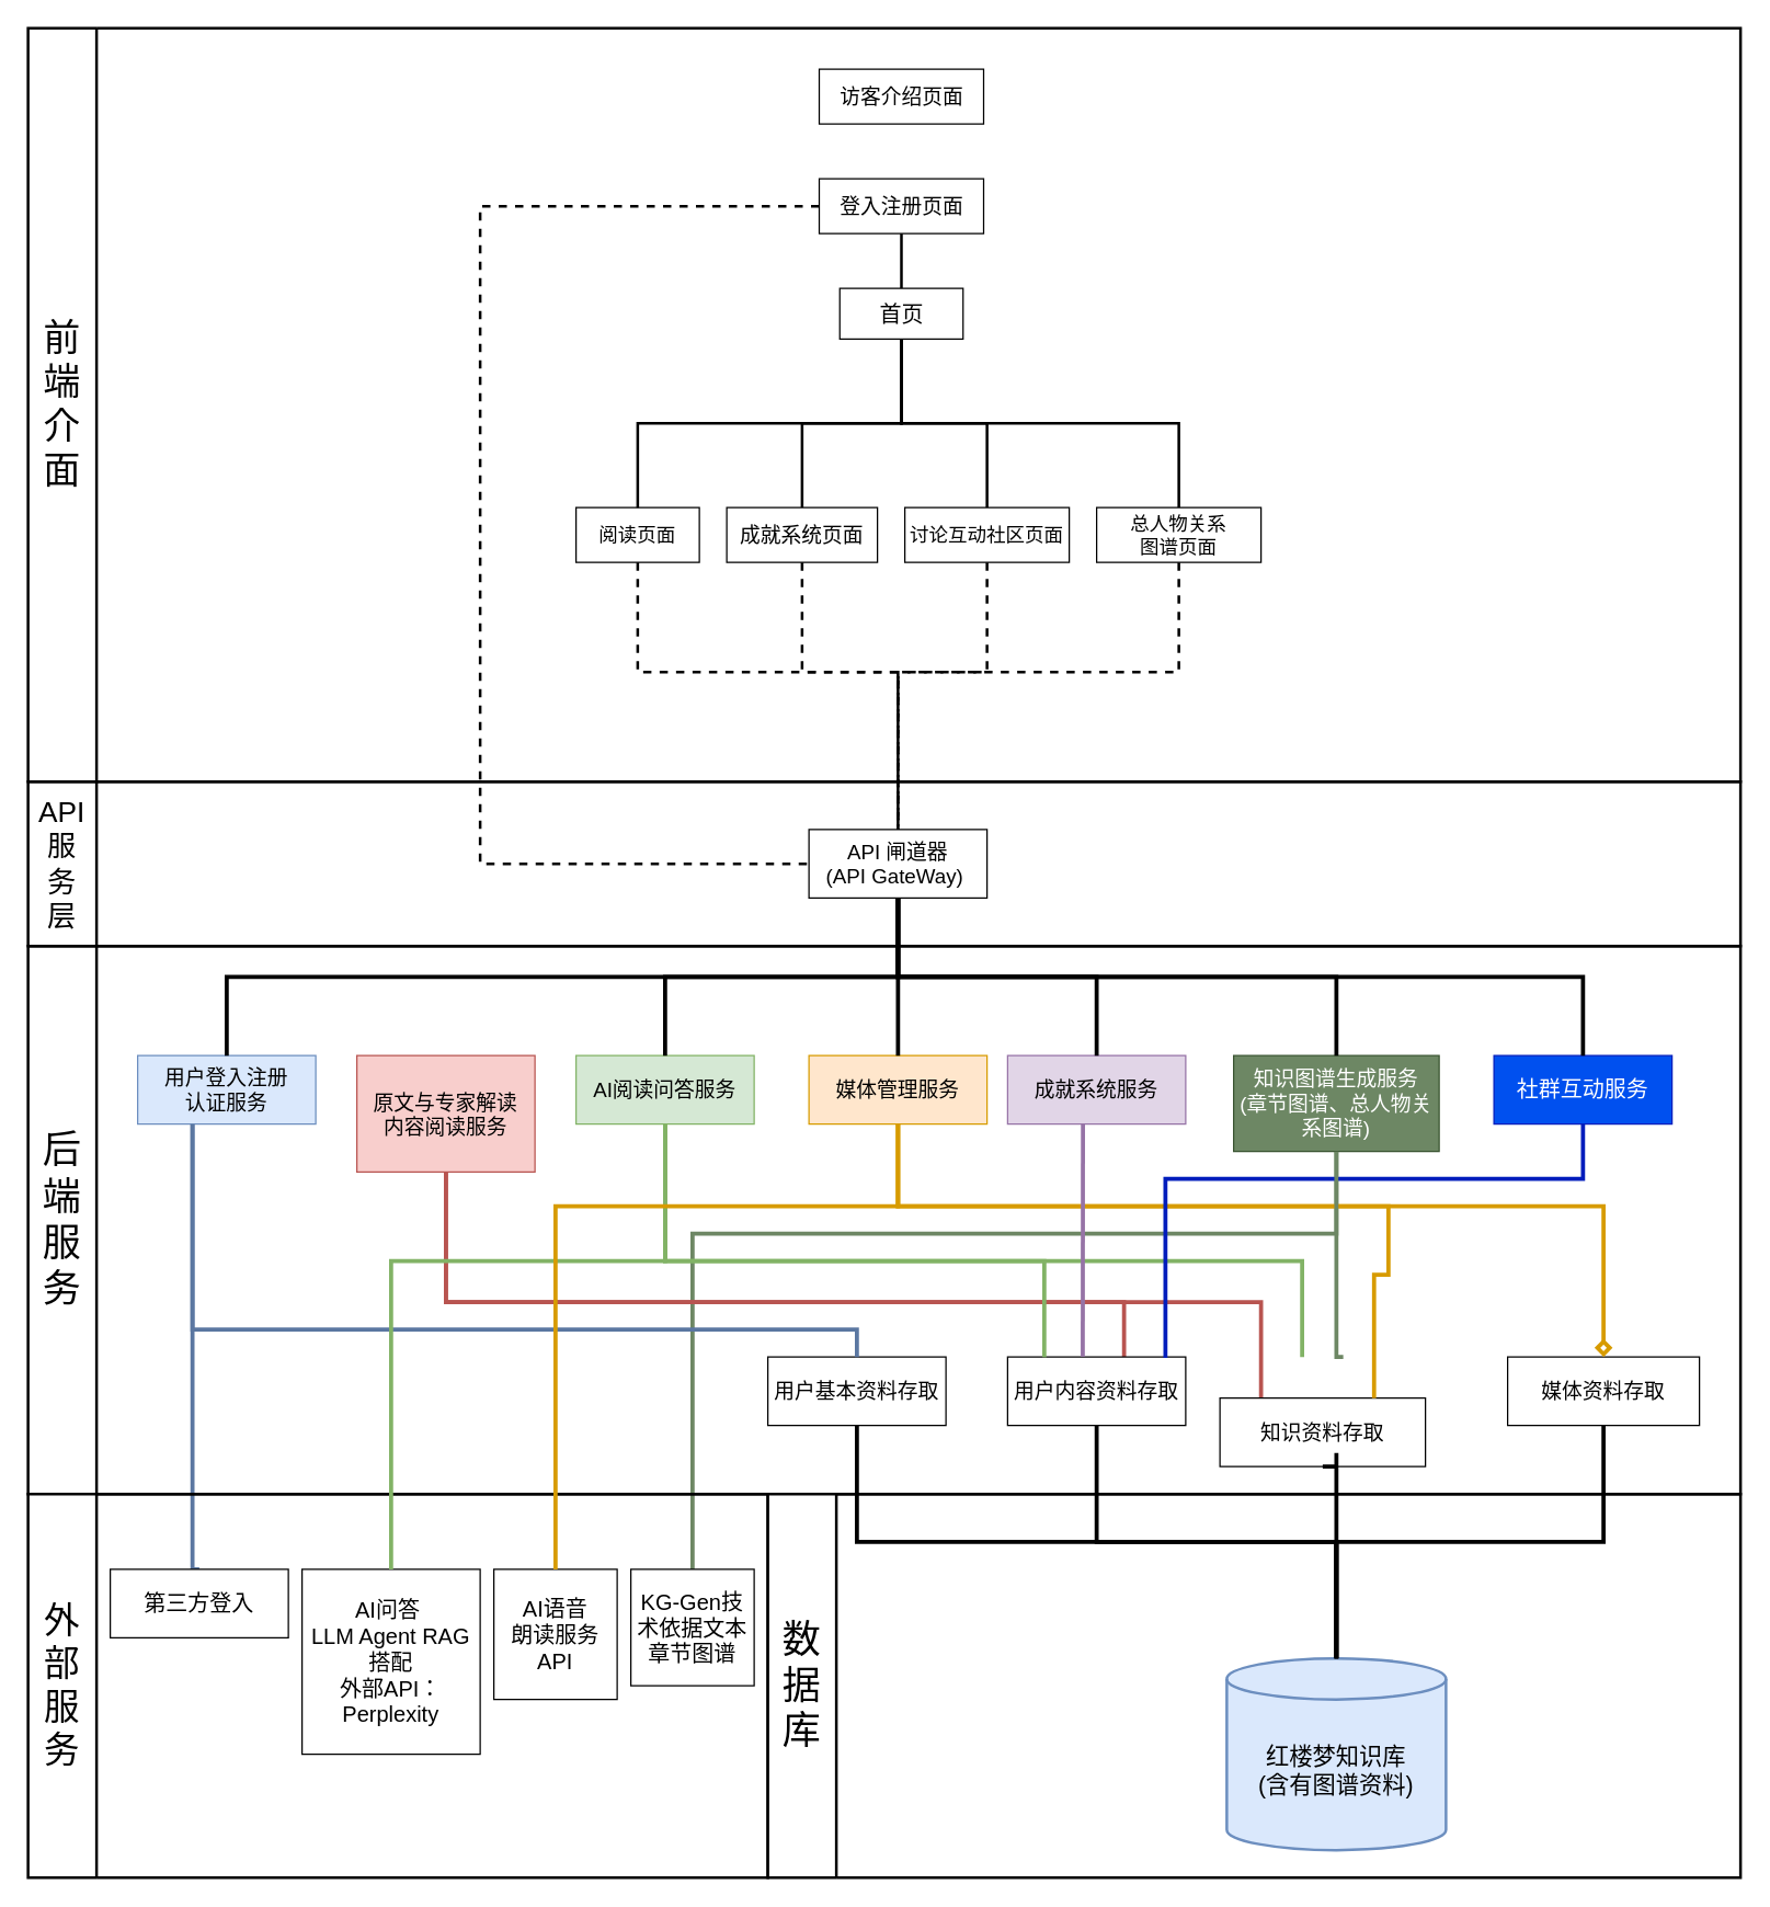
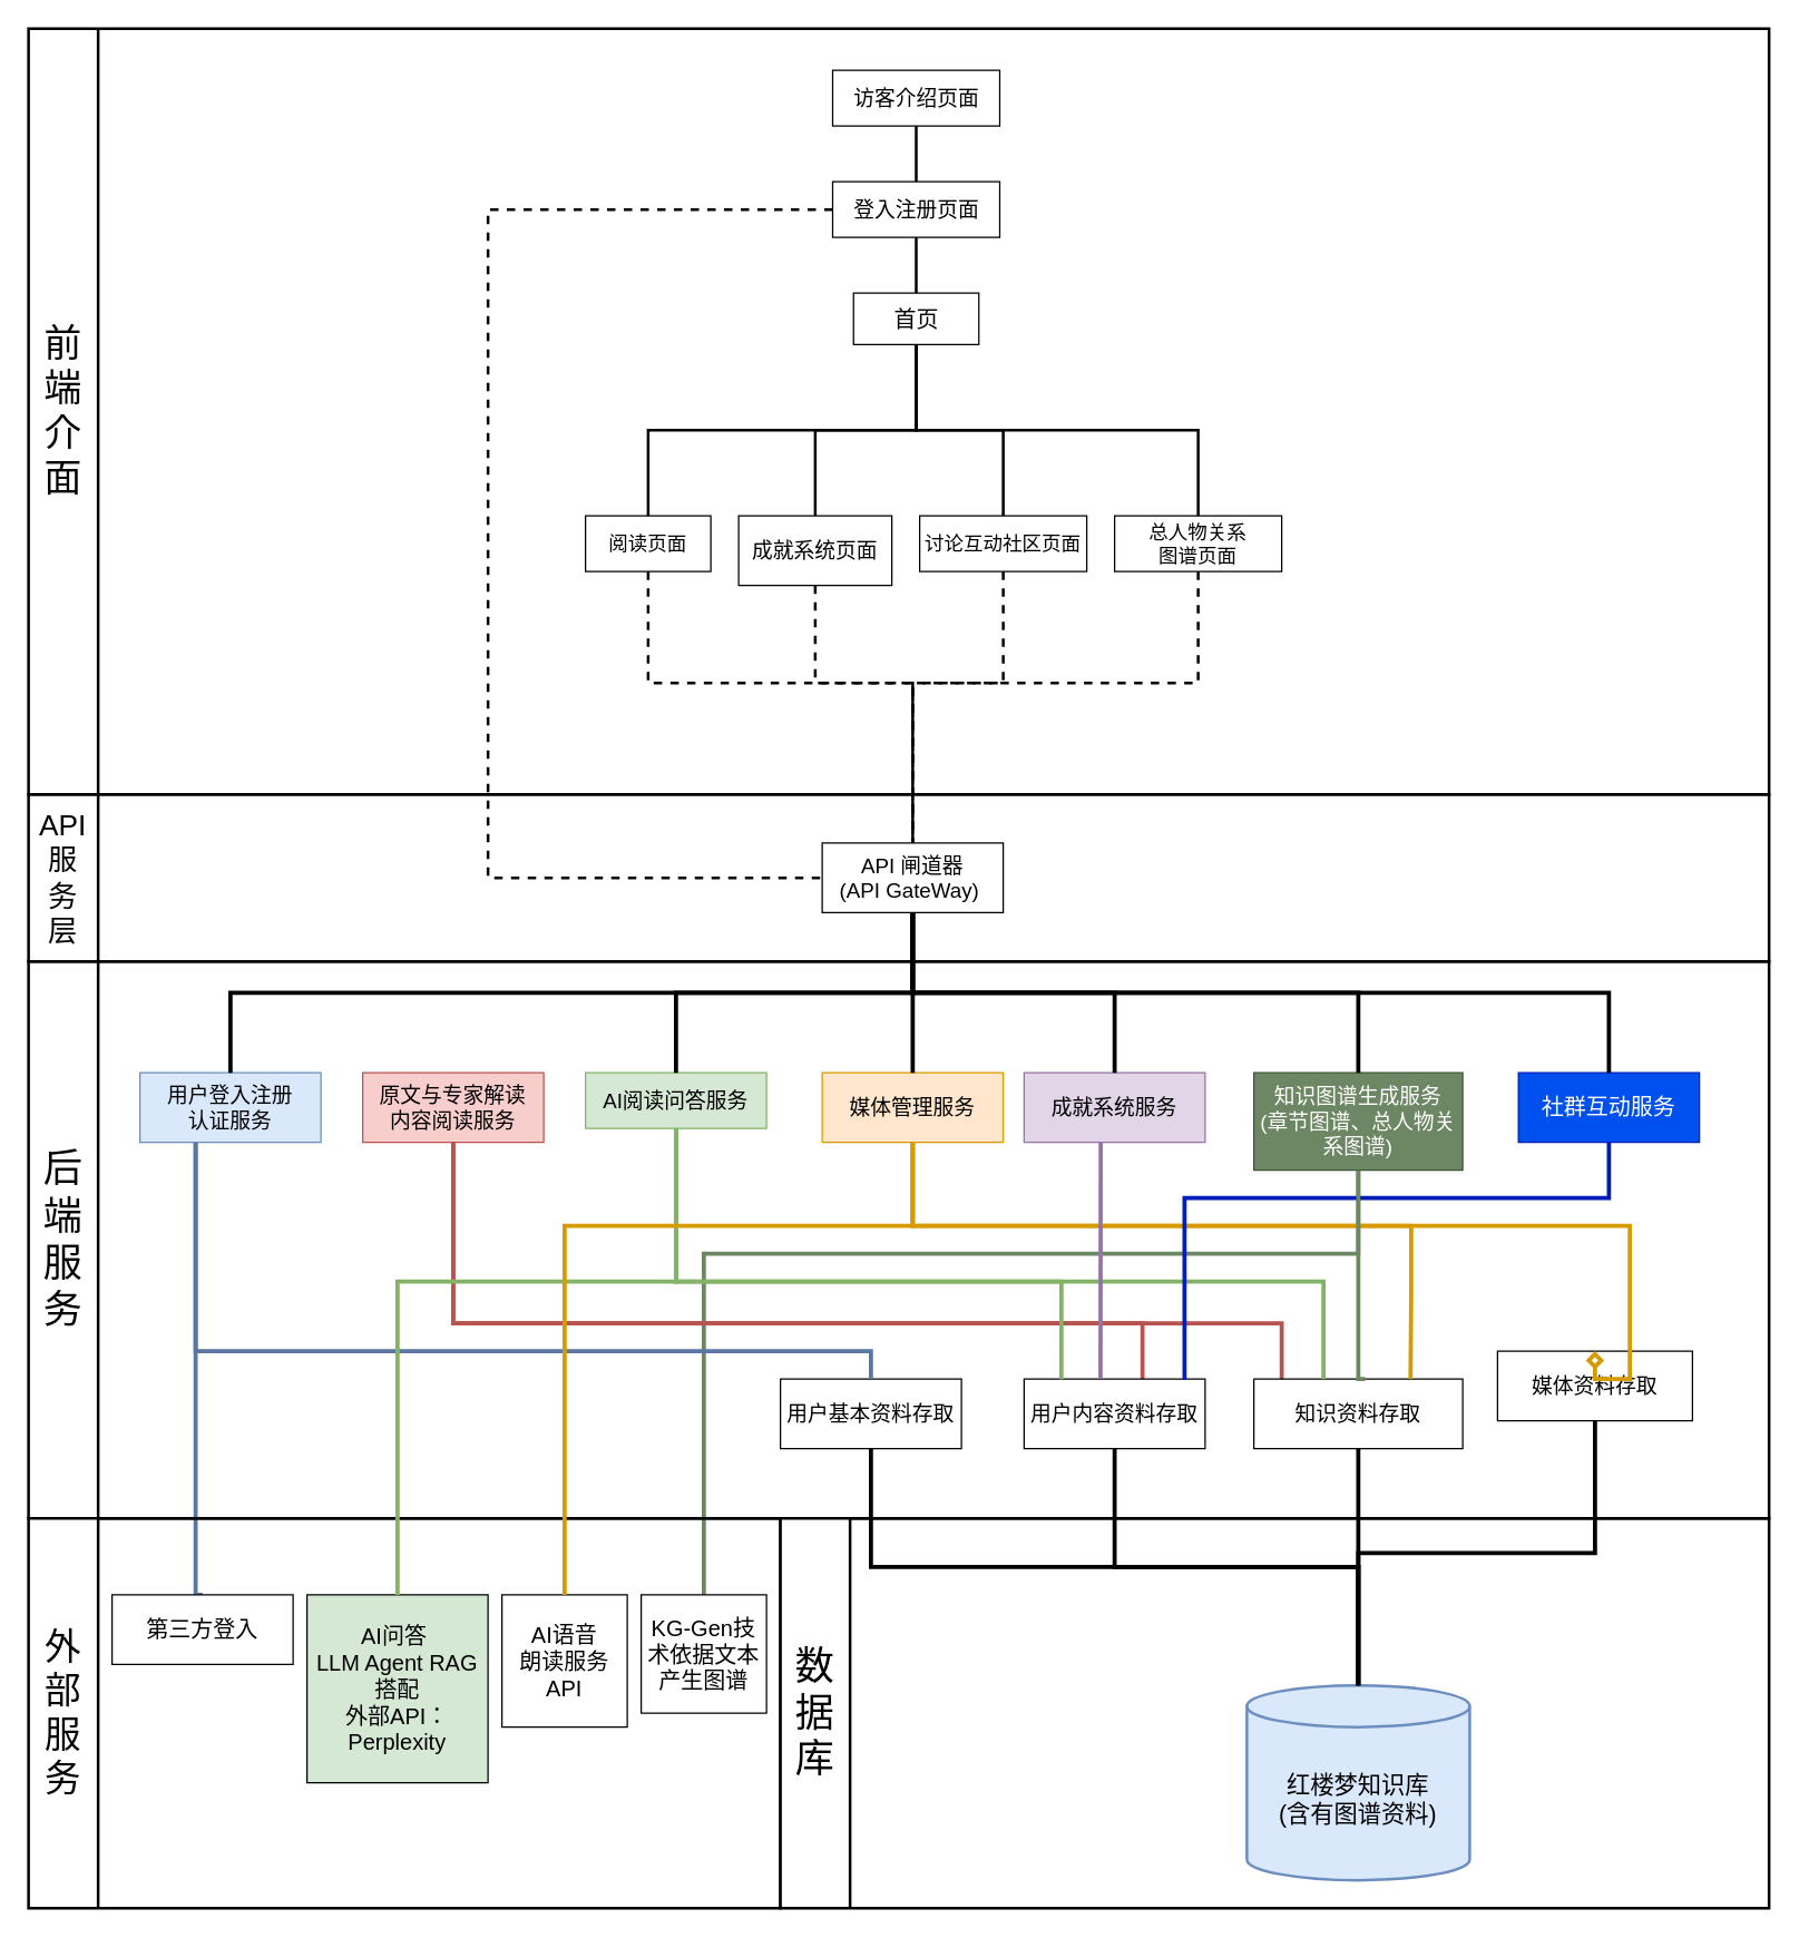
+ <mxCell id="41" style="edgeStyle=orthogonalEdgeStyle;rounded=0;orthogonalLoop=1;jettySize=auto;html=1;exitX=0.5;exitY=1;exitDx=0;exitDy=0;entryX=0.5;entryY=0;entryDx=0;entryDy=0;endArrow=none;endFill=0;strokeWidth=2;fontFamily=Helvetica;" parent="38" source="42" target="40" edge="1"><mxGeometry relative="1" as="geometry" /></mxCell>
- <mxCell id="49" value="成就系统页面" style="rounded=0;whiteSpace=wrap;html=1;fontSize=15;fontFamily=Helvetica;" parent="38" vertex="1"><mxGeometry x="510" y="350" width="110" height="40" as="geometry" /></mxCell>
+ <mxCell id="49" value="成就系统页面" style="rounded=0;whiteSpace=wrap;html=1;fontSize=15;fontFamily=Helvetica;" parent="38" vertex="1"><mxGeometry x="510" y="350" width="110" height="50" as="geometry" /></mxCell>
- <mxCell id="9" value="AI阅读问答服务" style="whiteSpace=wrap;strokeWidth=1;fontSize=15;fillColor=#d5e8d4;strokeColor=#82b366;fontFamily=Helvetica;" parent="4" vertex="1"><mxGeometry x="400" y="80" width="130" height="50" as="geometry" /></mxCell>
+ <mxCell id="9" value="AI阅读问答服务" style="whiteSpace=wrap;strokeWidth=1;fontSize=15;fillColor=#d5e8d4;strokeColor=#82b366;fontFamily=Helvetica;" parent="4" vertex="1"><mxGeometry x="400" y="80" width="130" height="40" as="geometry" /></mxCell>
- <mxCell id="8" value="&lt;span style=&quot;font-size: 15px;&quot;&gt;原文与专家解读&lt;/span&gt;&lt;br style=&quot;padding: 0px; margin: 0px; font-size: 15px;&quot;&gt;&lt;span style=&quot;font-size: 15px;&quot;&gt;内容阅读服务&lt;/span&gt;" style="rounded=0;whiteSpace=wrap;html=1;fontSize=15;fillColor=#f8cecc;strokeColor=#b85450;fontFamily=Helvetica;" parent="4" vertex="1"><mxGeometry x="240" y="80" width="130" height="85" as="geometry" /></mxCell>
+ <mxCell id="8" value="&lt;span style=&quot;font-size: 15px;&quot;&gt;原文与专家解读&lt;/span&gt;&lt;br style=&quot;padding: 0px; margin: 0px; font-size: 15px;&quot;&gt;&lt;span style=&quot;font-size: 15px;&quot;&gt;内容阅读服务&lt;/span&gt;" style="rounded=0;whiteSpace=wrap;html=1;fontSize=15;fillColor=#f8cecc;strokeColor=#b85450;fontFamily=Helvetica;" parent="4" vertex="1"><mxGeometry x="240" y="80" width="130" height="50" as="geometry" /></mxCell>
- <mxCell id="20" value="媒体资料存取" style="rounded=0;whiteSpace=wrap;html=1;fontSize=15;fontFamily=Helvetica;" parent="4" vertex="1"><mxGeometry x="1080" y="300" width="140" height="50" as="geometry" /></mxCell>
+ <mxCell id="20" value="媒体资料存取" style="rounded=0;whiteSpace=wrap;html=1;fontSize=15;fontFamily=Helvetica;" parent="4" vertex="1"><mxGeometry x="1055" y="280" width="140" height="50" as="geometry" /></mxCell>
- <mxCell id="17" value="知识资料存取" style="rounded=0;whiteSpace=wrap;html=1;fontSize=15;fontFamily=Helvetica;" parent="4" vertex="1"><mxGeometry x="870" y="330" width="150" height="50" as="geometry" /></mxCell>
+ <mxCell id="17" value="知识资料存取" style="rounded=0;whiteSpace=wrap;html=1;fontSize=15;fontFamily=Helvetica;" parent="4" vertex="1"><mxGeometry x="880" y="300" width="150" height="50" as="geometry" /></mxCell>
- <mxCell id="32" value="KG-Gen技术依据文本&lt;div&gt;章节图谱&lt;/div&gt;" style="rounded=0;whiteSpace=wrap;html=1;fontSize=16;fontFamily=Helvetica;" parent="28" vertex="1"><mxGeometry x="440" y="55" width="90" height="85" as="geometry" /></mxCell>
+ <mxCell id="32" value="KG-Gen技术依据文本&lt;div&gt;产生图谱&lt;/div&gt;" style="rounded=0;whiteSpace=wrap;html=1;fontSize=16;fontFamily=Helvetica;" parent="28" vertex="1"><mxGeometry x="440" y="55" width="90" height="85" as="geometry" /></mxCell>
- <mxCell id="30" value="AI问答&amp;nbsp;&lt;div&gt;&lt;span style=&quot;font-size: 16px;&quot;&gt;LLM Agent RAG搭配&lt;/span&gt;&lt;div&gt;&lt;span style=&quot;font-size: 16px;&quot;&gt;外部API：&lt;/span&gt;&lt;span style=&quot;font-size: 16px;&quot;&gt;&lt;br style=&quot;font-size: 16px;&quot;&gt;&lt;/span&gt;Perplexity&lt;/div&gt;&lt;/div&gt;" style="rounded=0;whiteSpace=wrap;html=1;fontSize=16;fontFamily=Helvetica;" parent="28" vertex="1"><mxGeometry x="200" y="55" width="130" height="135" as="geometry" /></mxCell>
+ <mxCell id="30" value="AI问答&amp;nbsp;&lt;div&gt;&lt;span style=&quot;font-size: 16px;&quot;&gt;LLM Agent RAG搭配&lt;/span&gt;&lt;div&gt;&lt;span style=&quot;font-size: 16px;&quot;&gt;外部API：&lt;/span&gt;&lt;span style=&quot;font-size: 16px;&quot;&gt;&lt;br style=&quot;font-size: 16px;&quot;&gt;&lt;/span&gt;Perplexity&lt;/div&gt;&lt;/div&gt;" style="rounded=0;whiteSpace=wrap;html=1;fontSize=16;fontFamily=Helvetica;fillColor=#d5e8d4;" parent="28" vertex="1"><mxGeometry x="200" y="55" width="130" height="135" as="geometry" /></mxCell>
